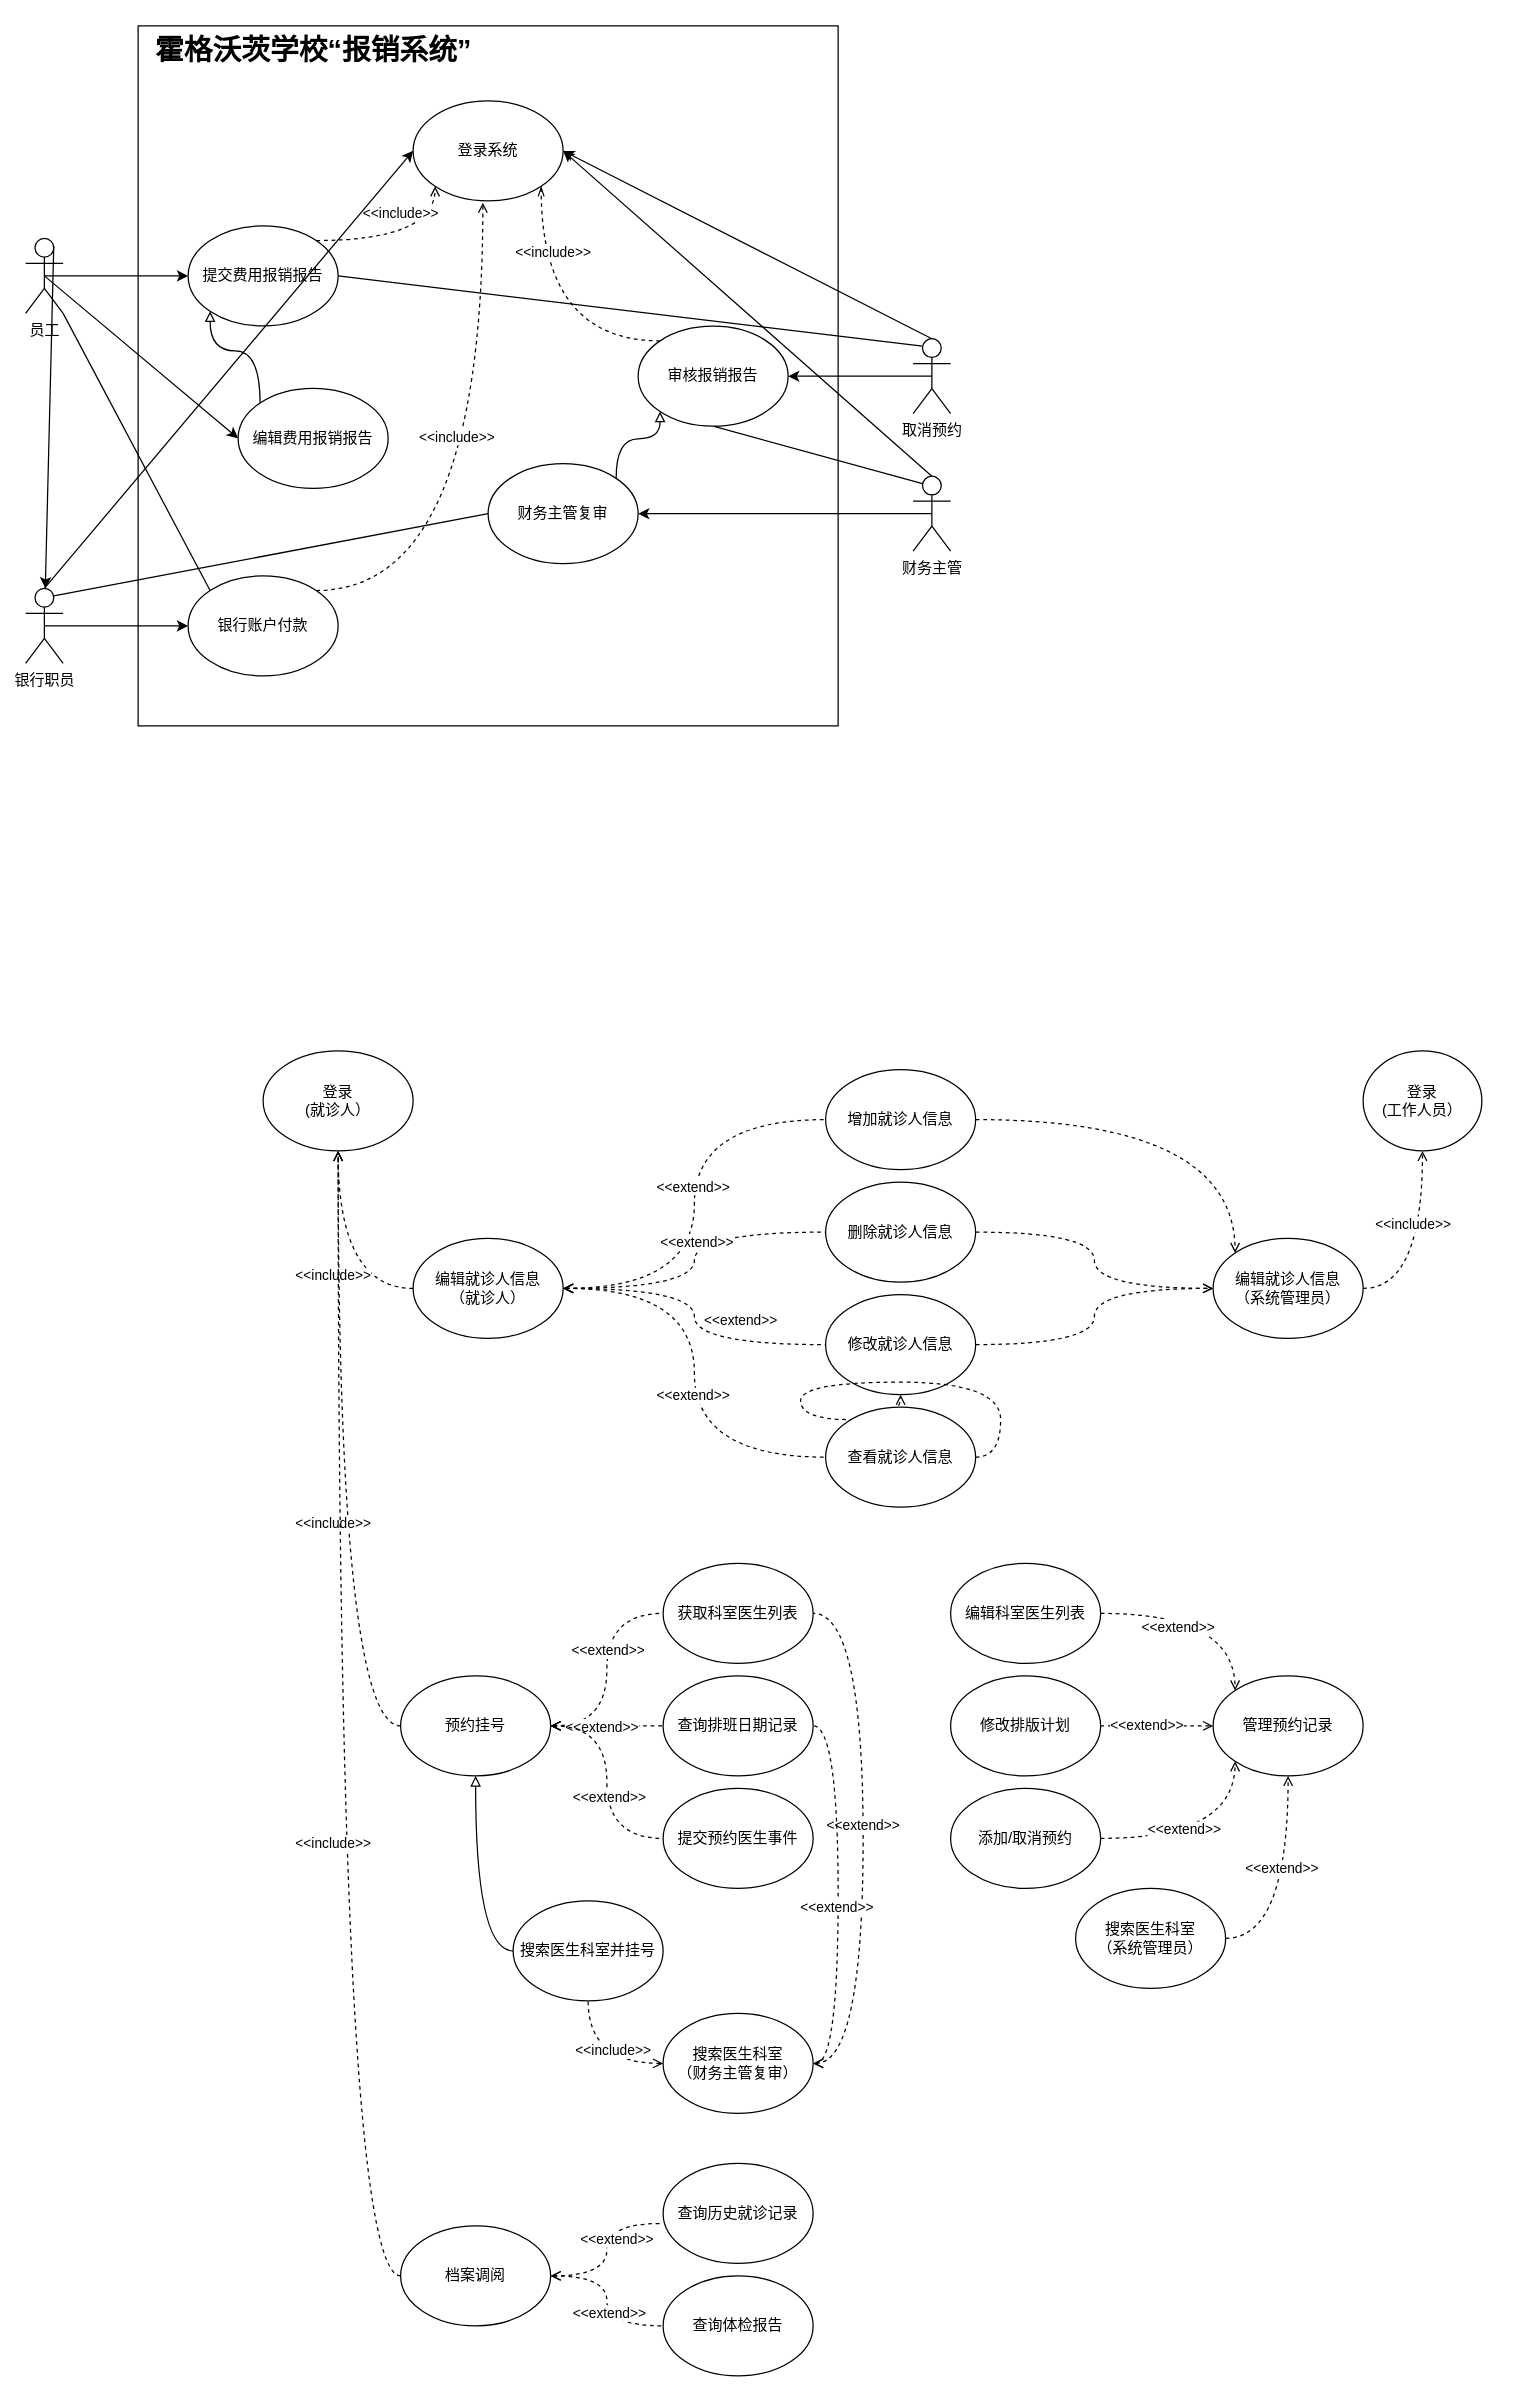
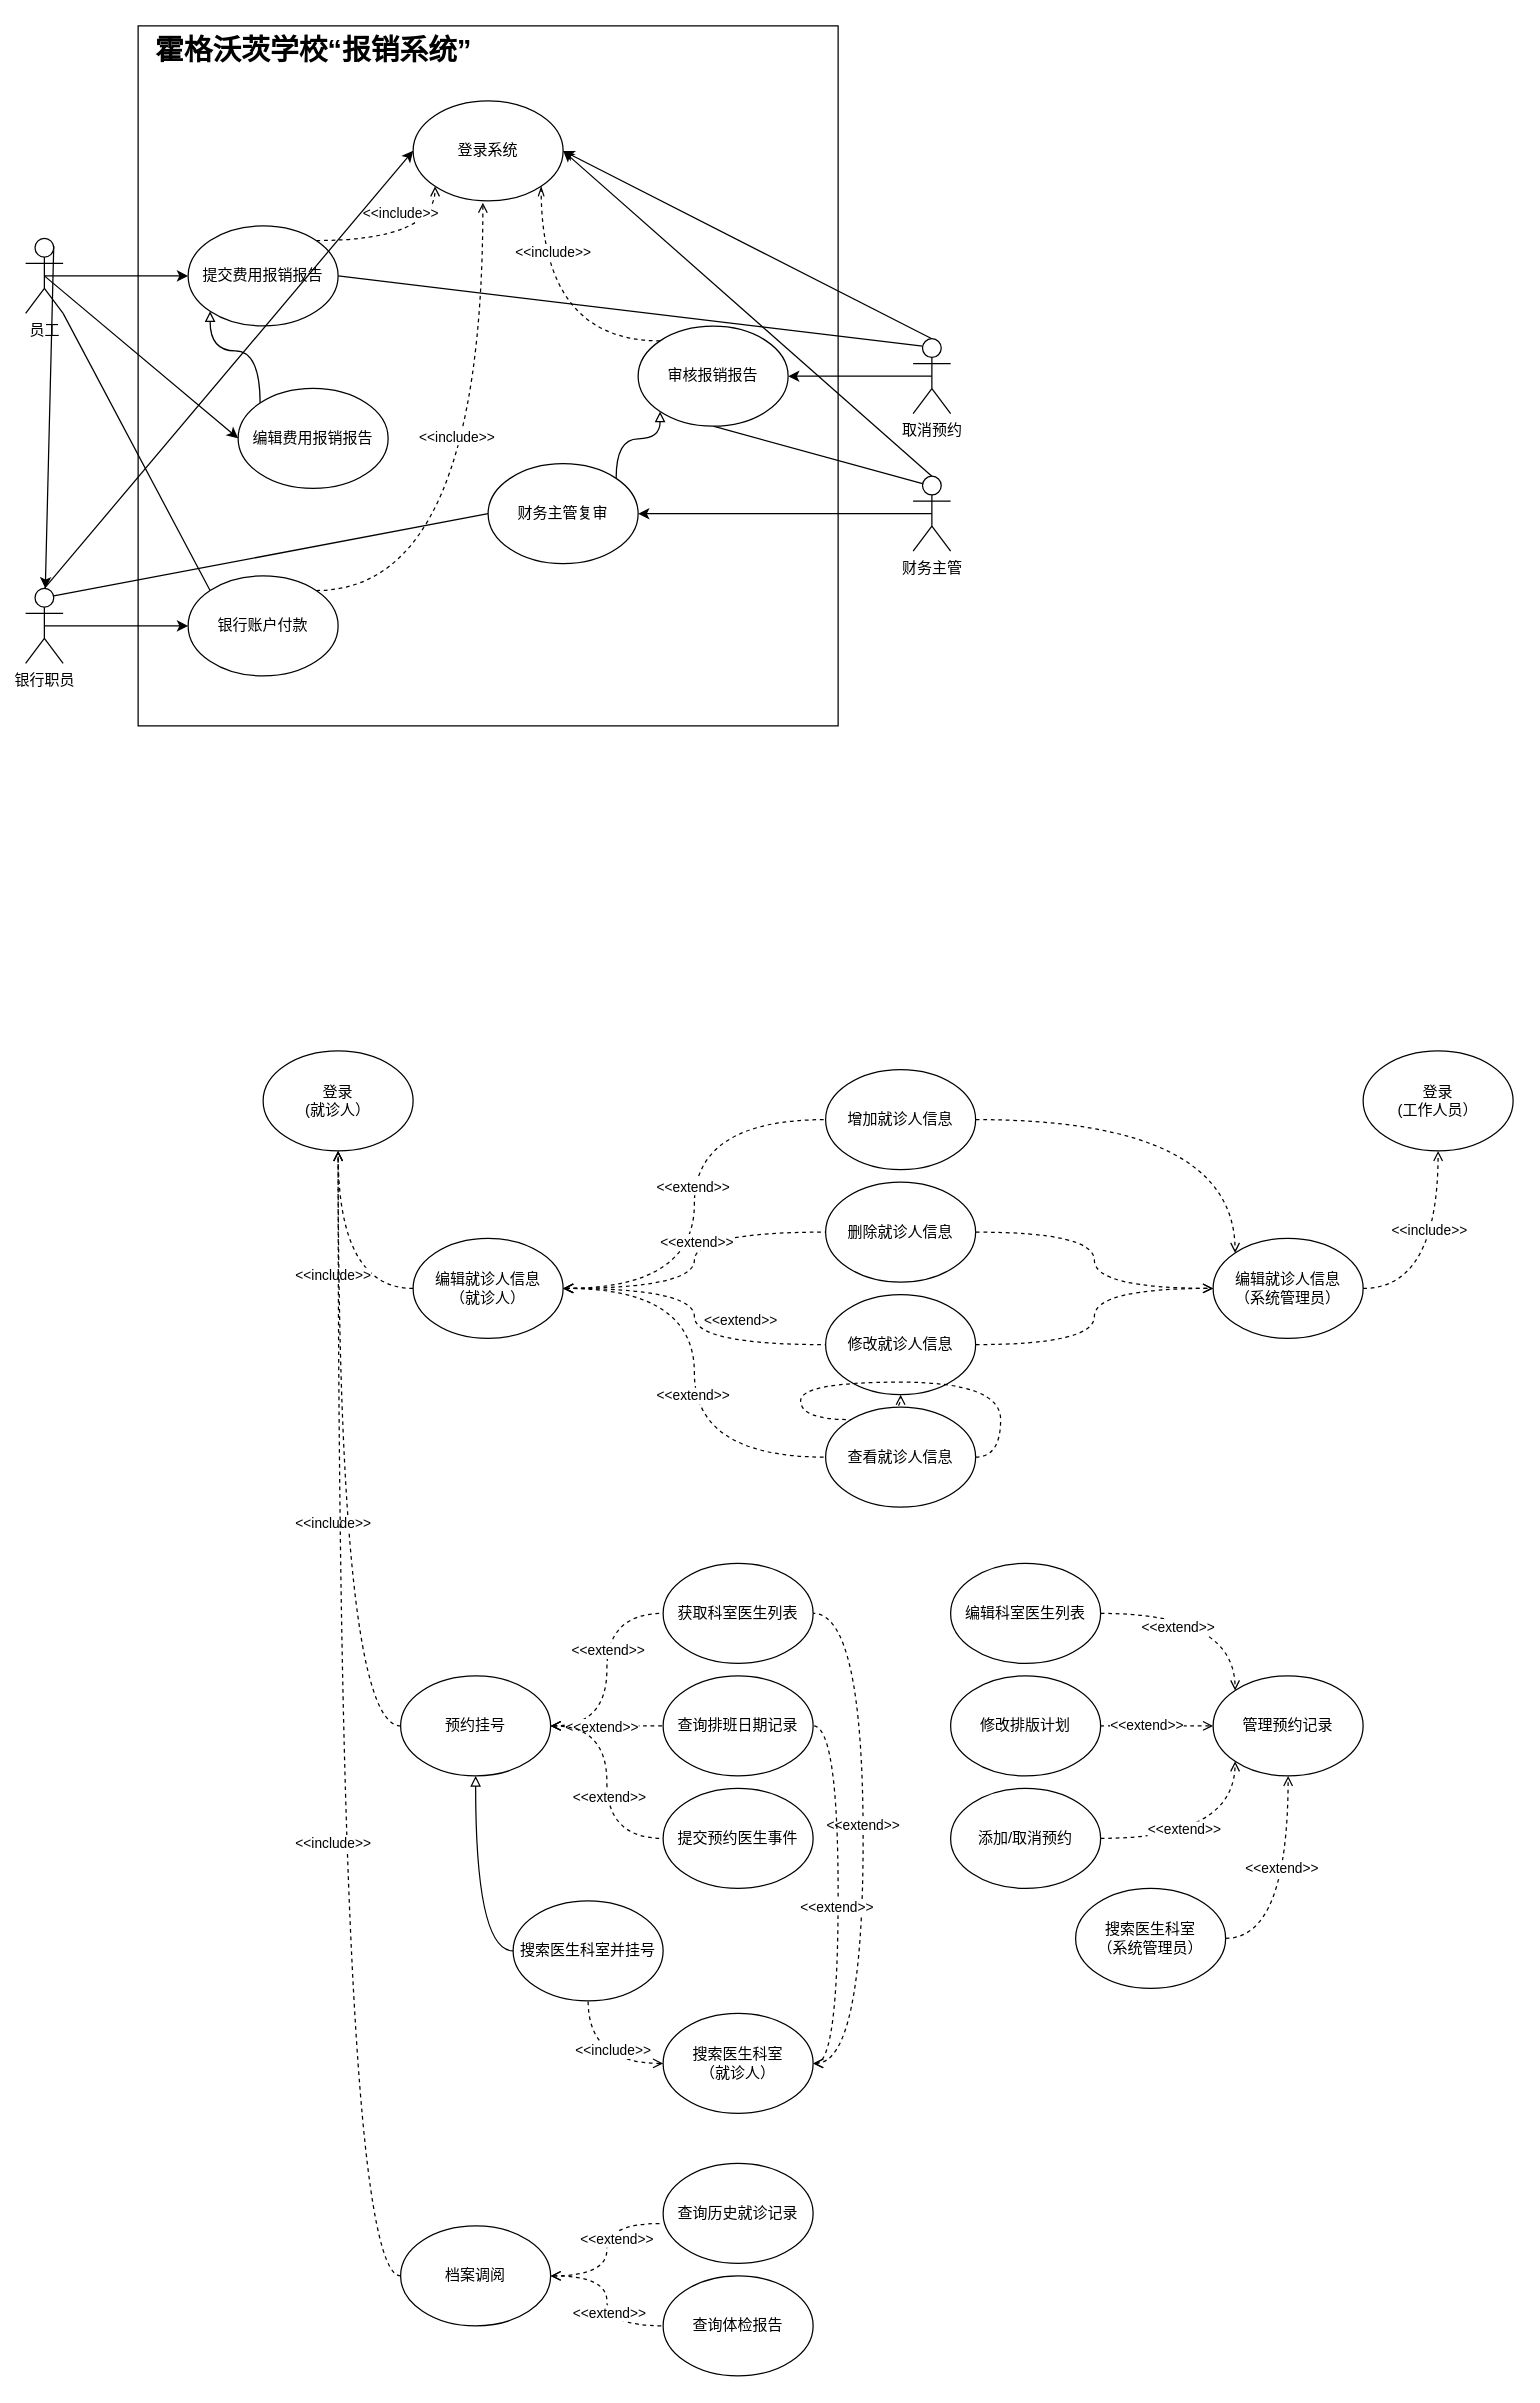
- <mxCell id="99" value="登录&lt;br&gt;(工作人员）" style="ellipse;whiteSpace=wrap;html=1;" vertex="1" parent="1"><mxGeometry x="1090" y="840" width="95" height="80" as="geometry" /></mxCell>
+ <mxCell id="99" value="登录&lt;br&gt;(工作人员）" style="ellipse;whiteSpace=wrap;html=1;" vertex="1" parent="1"><mxGeometry x="1090" y="840" width="120" height="80" as="geometry" /></mxCell>
- <mxCell id="60" value="&lt;div&gt;搜索医生科室&lt;/div&gt;&lt;div&gt;（财务主管复审）&lt;/div&gt;" style="ellipse;whiteSpace=wrap;html=1;" vertex="1" parent="1"><mxGeometry x="530" y="1610" width="120" height="80" as="geometry" /></mxCell>
+ <mxCell id="60" value="&lt;div&gt;搜索医生科室&lt;/div&gt;&lt;div&gt;（就诊人）&lt;/div&gt;" style="ellipse;whiteSpace=wrap;html=1;" vertex="1" parent="1"><mxGeometry x="530" y="1610" width="120" height="80" as="geometry" /></mxCell>
